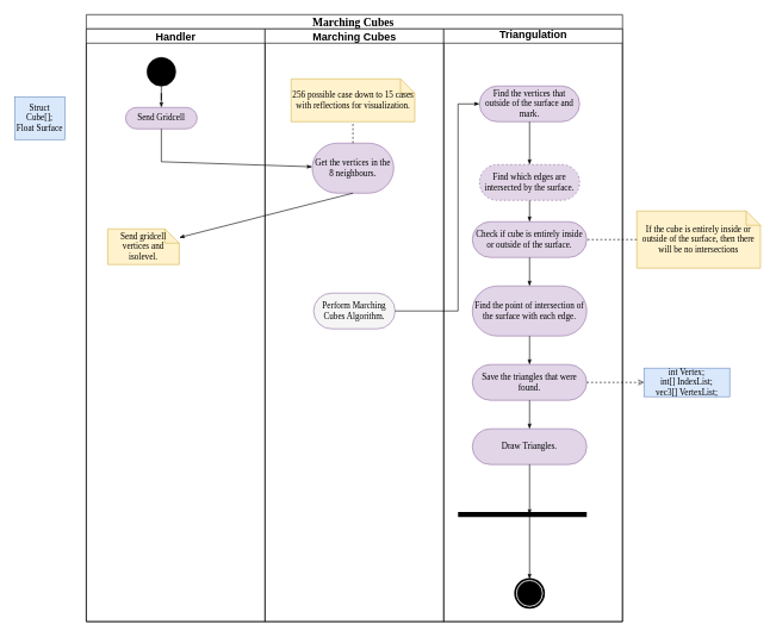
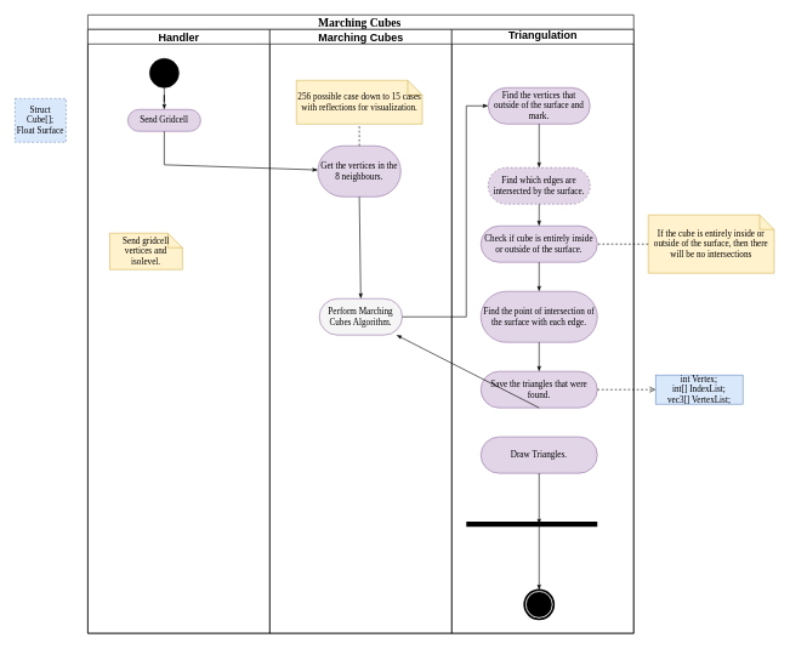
- <mxCell id="36" value="Struct Cube[];&lt;br&gt;Float Surface" style="rounded=0;whiteSpace=wrap;html=1;shadow=0;comic=0;labelBackgroundColor=none;strokeWidth=1;fontFamily=Verdana;fontSize=12;align=center;arcSize=50;fillColor=#dae8fc;strokeColor=#6c8ebf;" vertex="1" parent="1"><mxGeometry x="20" y="135" width="70" height="60" as="geometry" /></mxCell>
+ <mxCell id="36" value="Struct Cube[];&lt;br&gt;Float Surface" style="rounded=0;whiteSpace=wrap;html=1;shadow=0;comic=0;labelBackgroundColor=none;strokeWidth=1;fontFamily=Verdana;fontSize=12;align=center;arcSize=50;fillColor=#dae8fc;strokeColor=#6c8ebf;dashed=1;" vertex="1" parent="1"><mxGeometry x="20" y="135" width="70" height="60" as="geometry" /></mxCell>
- <mxCell id="10" style="edgeStyle=none;rounded=0;html=1;labelBackgroundColor=none;startArrow=none;startFill=0;startSize=5;endArrow=classicThin;endFill=1;endSize=5;jettySize=auto;orthogonalLoop=1;strokeWidth=1;fontFamily=Verdana;fontSize=12;exitX=0.5;exitY=1;exitDx=0;exitDy=0;" parent="8" source="9" target="7" edge="1"><mxGeometry relative="1" as="geometry"><mxPoint x="-100" y="198.241" as="sourcePoint" /><mxPoint x="124" y="350" as="targetPoint" /></mxGeometry></mxCell>
+ <mxCell id="10" style="edgeStyle=none;rounded=0;html=1;labelBackgroundColor=none;startArrow=none;startFill=0;startSize=5;endArrow=classicThin;endFill=1;endSize=5;jettySize=auto;orthogonalLoop=1;strokeWidth=1;fontFamily=Verdana;fontSize=12;exitX=0.5;exitY=1;exitDx=0;exitDy=0;entryX=0.5;entryY=0;entryDx=0;entryDy=0;" parent="8" source="9" target="13" edge="1"><mxGeometry relative="1" as="geometry"><mxPoint x="-100" y="198.241" as="sourcePoint" /><mxPoint x="124" y="350" as="targetPoint" /></mxGeometry></mxCell>
- <mxCell id="25" style="edgeStyle=none;rounded=0;html=1;labelBackgroundColor=none;startArrow=none;startFill=0;startSize=5;endArrow=classicThin;endFill=1;endSize=5;jettySize=auto;orthogonalLoop=1;strokeWidth=1;fontFamily=Verdana;fontSize=12;entryX=0.5;entryY=0;entryDx=0;entryDy=0;exitX=0.5;exitY=1;exitDx=0;exitDy=0;" parent="14" source="22" target="24" edge="1"><mxGeometry relative="1" as="geometry"><mxPoint x="-122.5" y="440" as="sourcePoint" /><mxPoint x="-122.5" y="496.97" as="targetPoint" /></mxGeometry></mxCell>
+ <mxCell id="25" style="edgeStyle=none;rounded=0;html=1;labelBackgroundColor=none;startArrow=none;startFill=0;startSize=5;endArrow=classicThin;endFill=1;endSize=5;jettySize=auto;orthogonalLoop=1;strokeWidth=1;fontFamily=Verdana;fontSize=12;exitX=0.5;exitY=1;exitDx=0;exitDy=0;" parent="14" source="22" target="13" edge="1"><mxGeometry relative="1" as="geometry"><mxPoint x="-122.5" y="440" as="sourcePoint" /><mxPoint x="-122.5" y="496.97" as="targetPoint" /></mxGeometry></mxCell>
